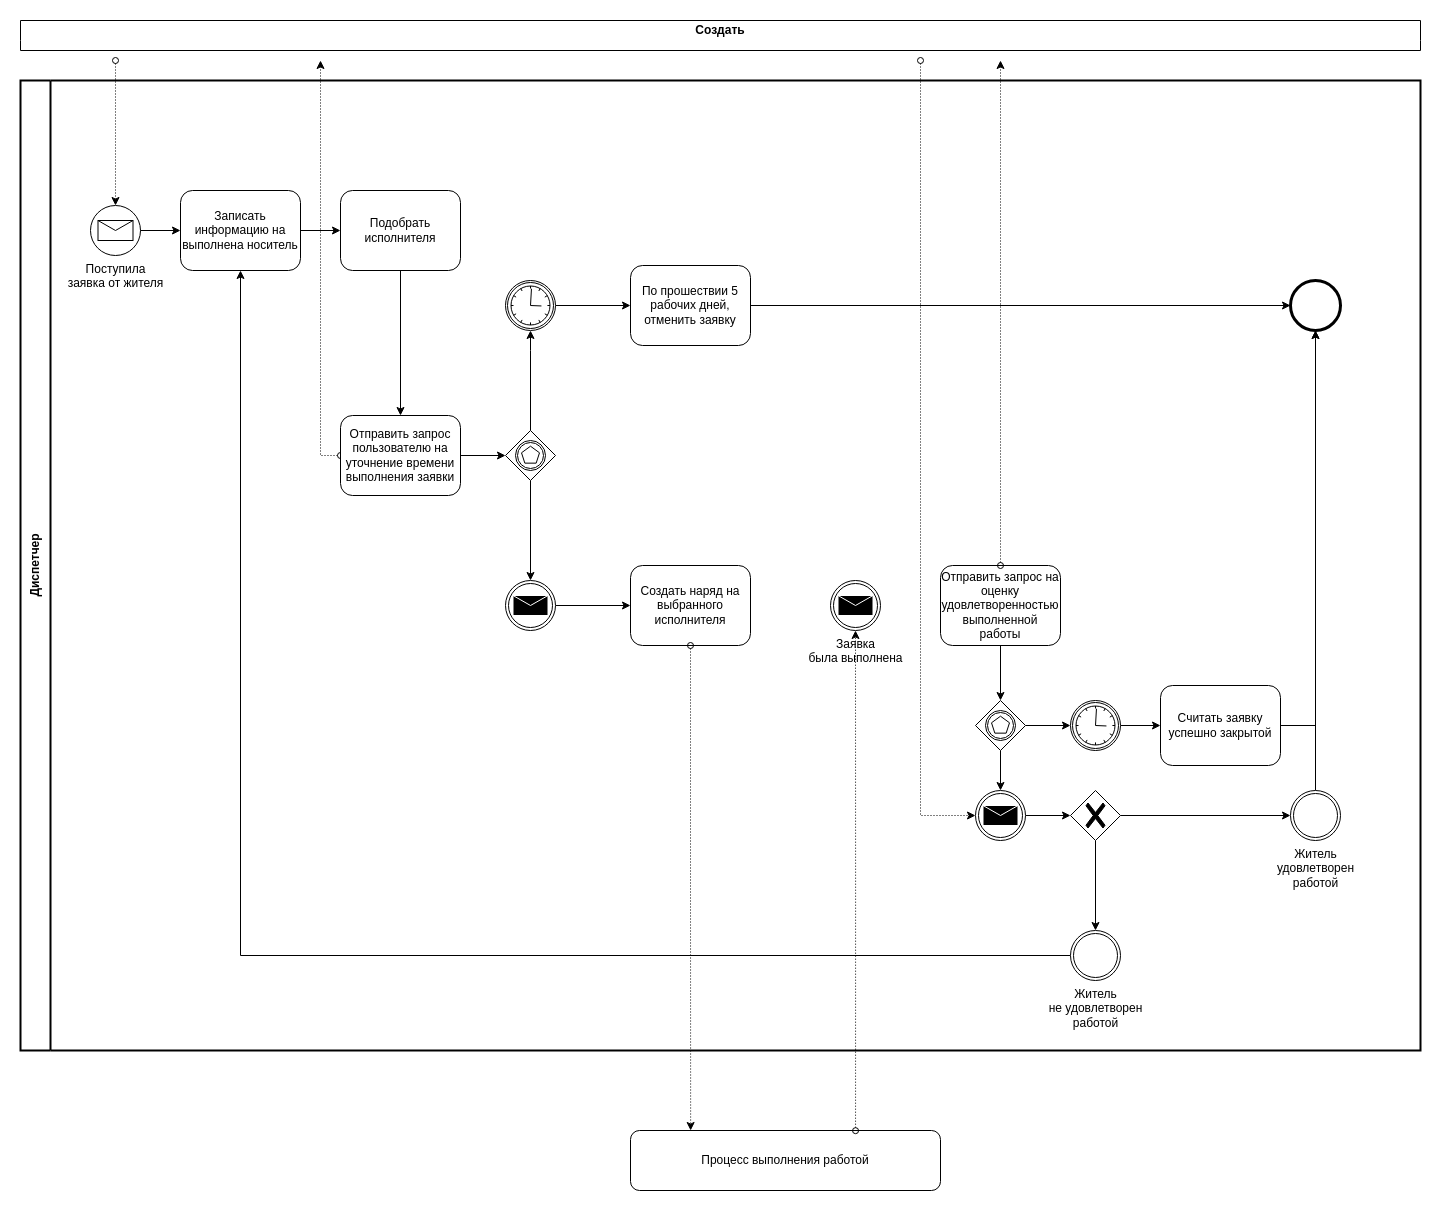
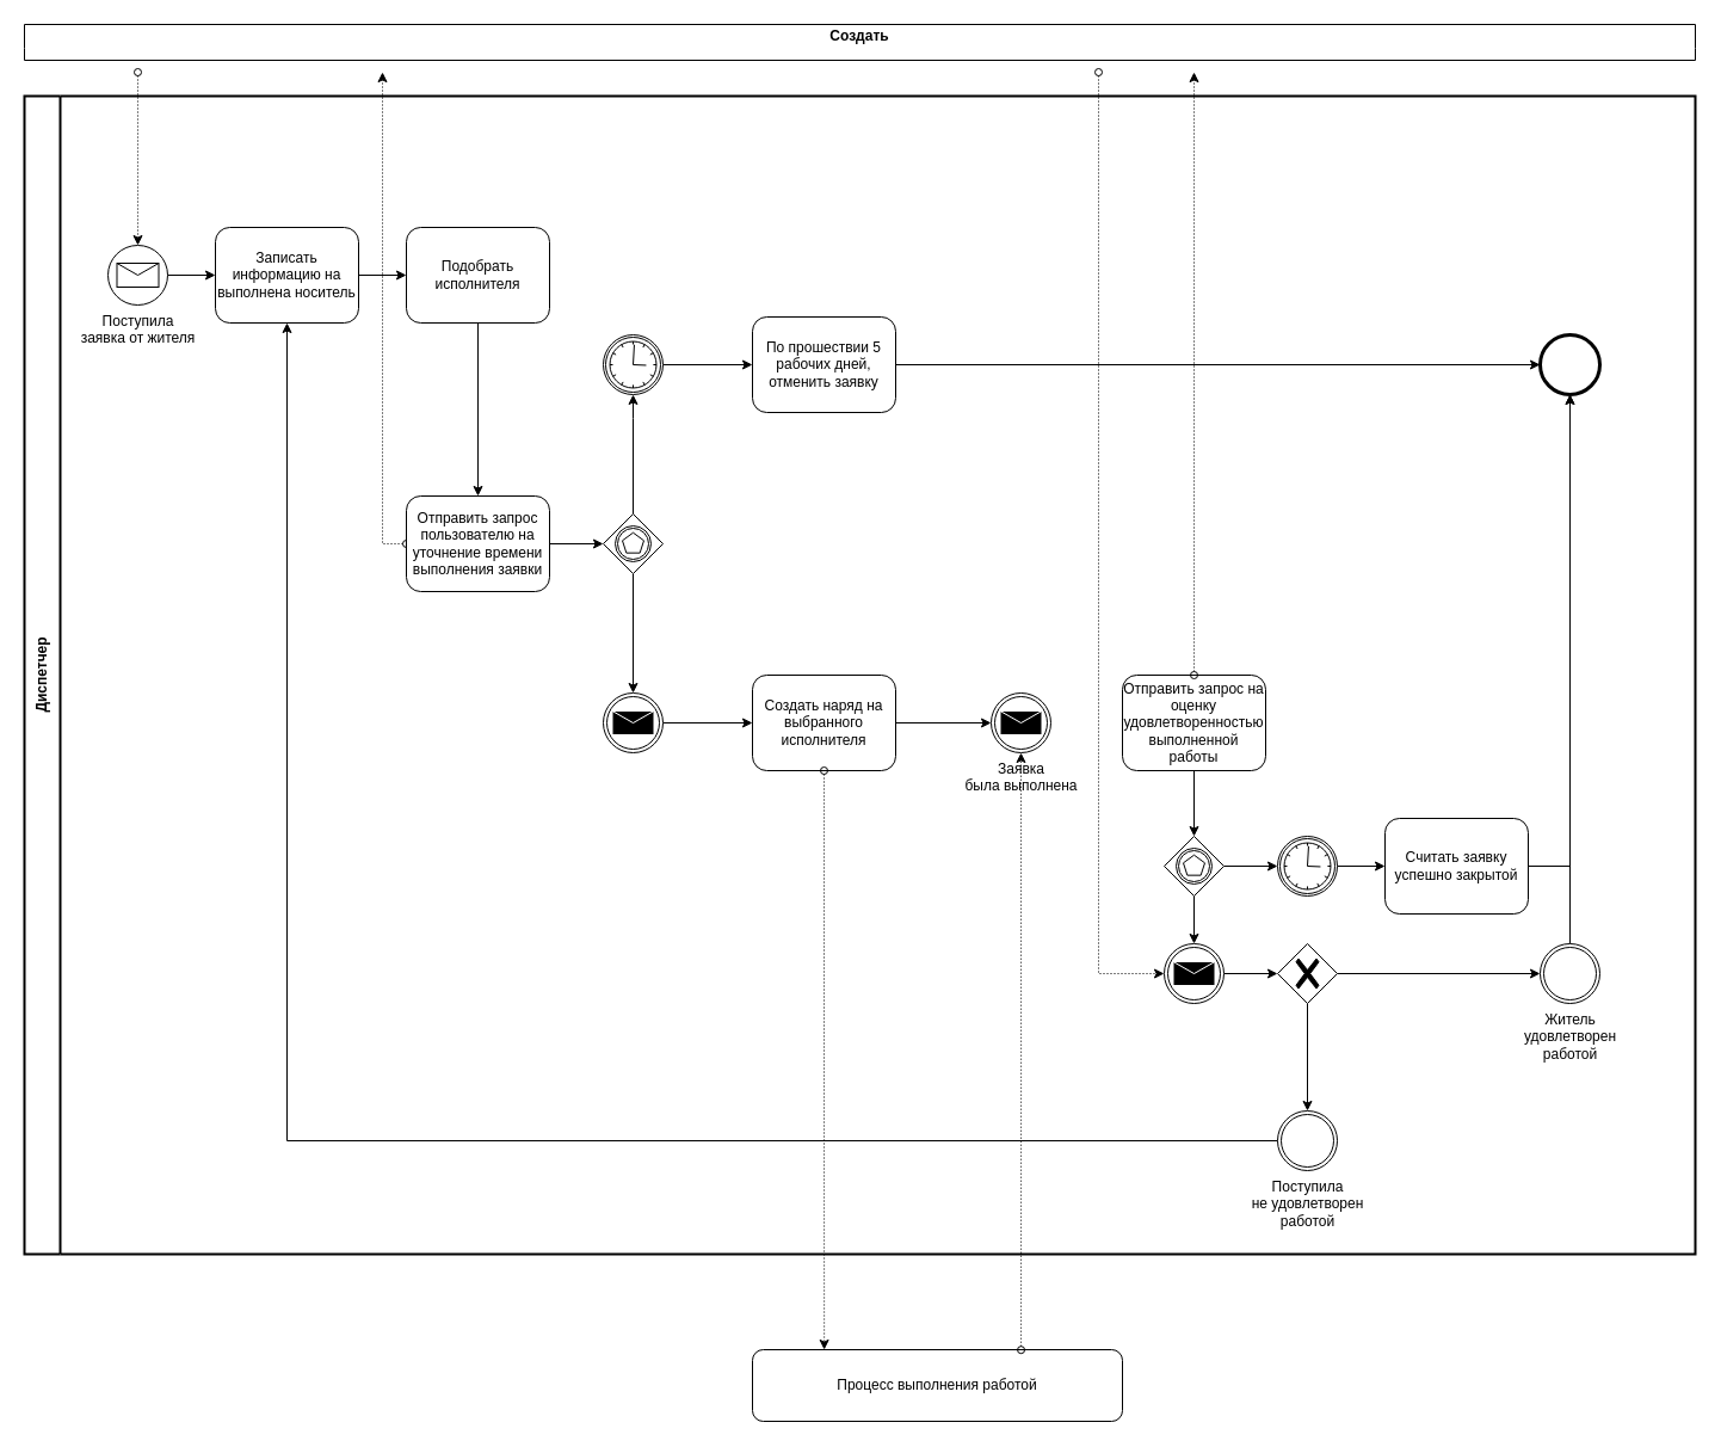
+ <mxCell id="17" style="edgeStyle=orthogonalEdgeStyle;rounded=0;orthogonalLoop=1;jettySize=auto;html=1;entryX=0;entryY=0.5;entryDx=0;entryDy=0;entryPerimeter=0;" edge="1" parent="2" source="18" target="19"><mxGeometry relative="1" as="geometry" /></mxCell>
- <mxCell id="38" value="Житель &lt;br&gt;не удовлетворен &lt;br&gt;работой" style="points=[[0.145,0.145,0],[0.5,0,0],[0.855,0.145,0],[1,0.5,0],[0.855,0.855,0],[0.5,1,0],[0.145,0.855,0],[0,0.5,0]];shape=mxgraph.bpmn.event;html=1;verticalLabelPosition=bottom;labelBackgroundColor=#ffffff;verticalAlign=top;align=center;perimeter=ellipsePerimeter;outlineConnect=0;aspect=fixed;outline=throwing;symbol=general;" vertex="1" parent="2"><mxGeometry x="1050" y="850" width="50" height="50" as="geometry" /></mxCell>
+ <mxCell id="38" value="Поступила &lt;br&gt;не удовлетворен &lt;br&gt;работой" style="points=[[0.145,0.145,0],[0.5,0,0],[0.855,0.145,0],[1,0.5,0],[0.855,0.855,0],[0.5,1,0],[0.145,0.855,0],[0,0.5,0]];shape=mxgraph.bpmn.event;html=1;verticalLabelPosition=bottom;labelBackgroundColor=#ffffff;verticalAlign=top;align=center;perimeter=ellipsePerimeter;outlineConnect=0;aspect=fixed;outline=throwing;symbol=general;" vertex="1" parent="2"><mxGeometry x="1050" y="850" width="50" height="50" as="geometry" /></mxCell>
